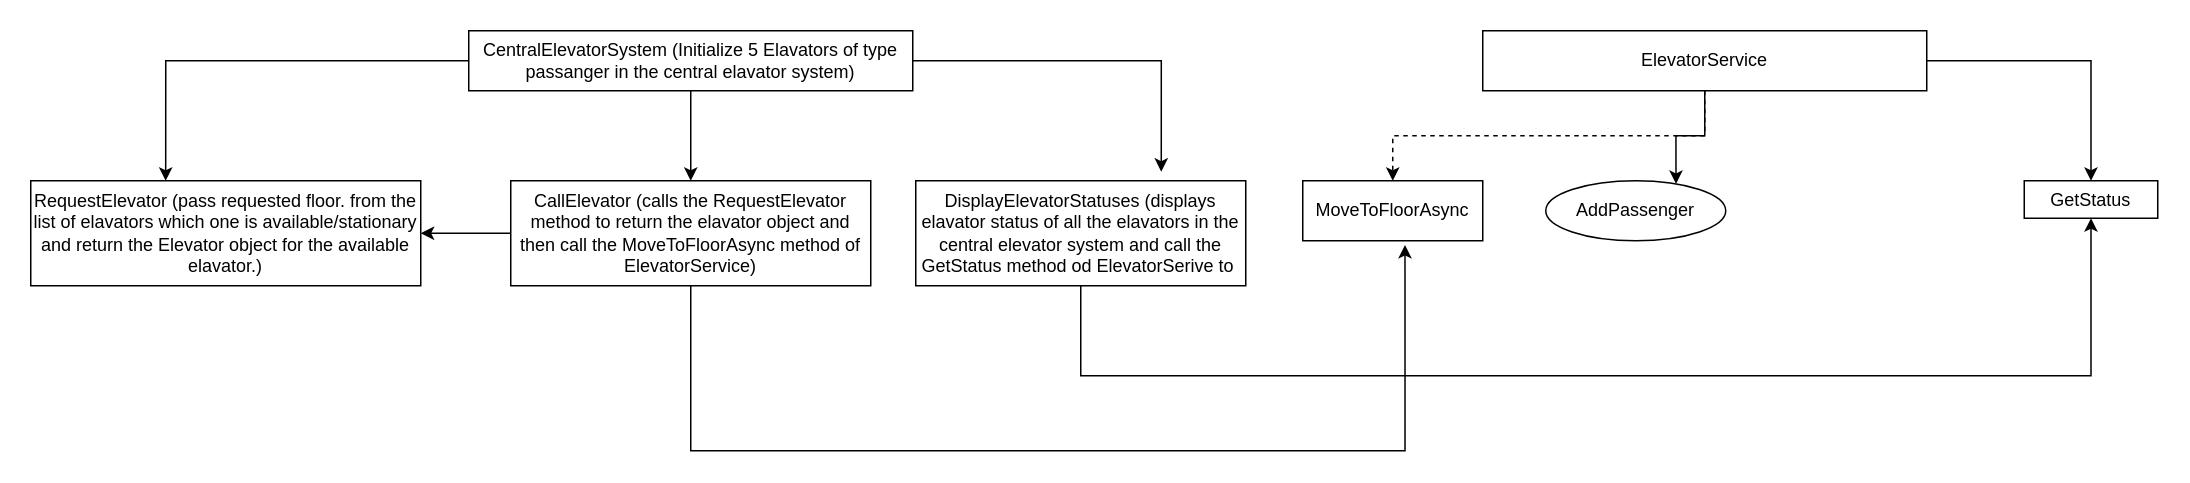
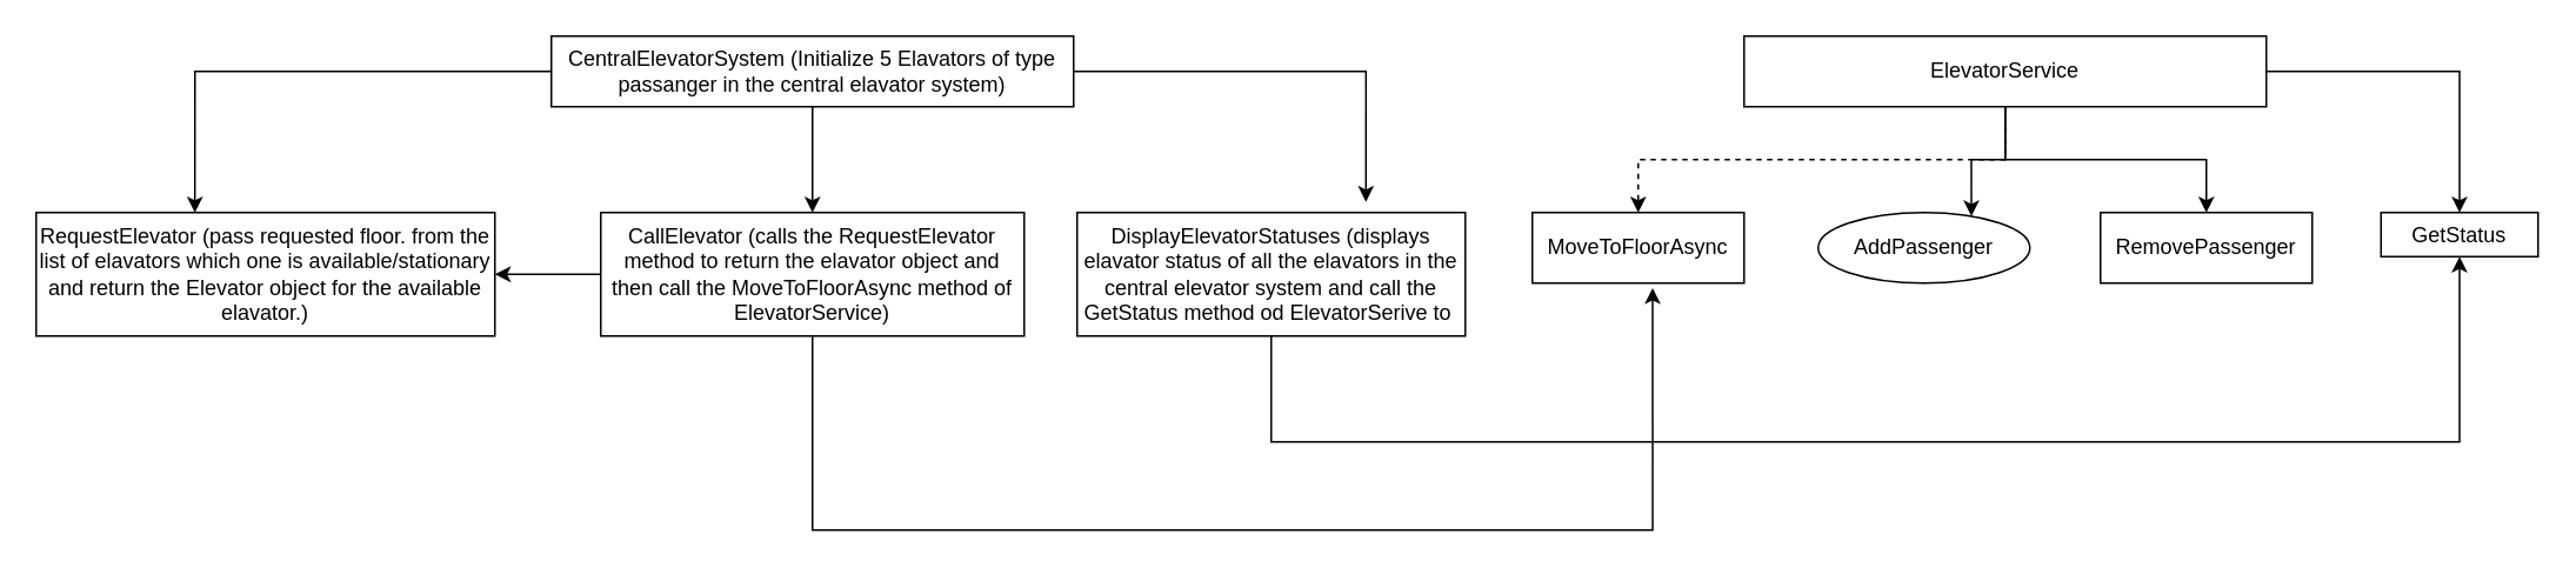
+ <mxCell id="13" style="edgeStyle=orthogonalEdgeStyle;rounded=0;orthogonalLoop=1;jettySize=auto;html=1;" edge="1" parent="1" source="15" target="18"><mxGeometry relative="1" as="geometry" /></mxCell>
+ <mxCell id="18" value="RemovePassenger" style="rounded=0;whiteSpace=wrap;html=1;" vertex="1" parent="1"><mxGeometry x="1190" y="120" width="120" height="40" as="geometry" /></mxCell>
